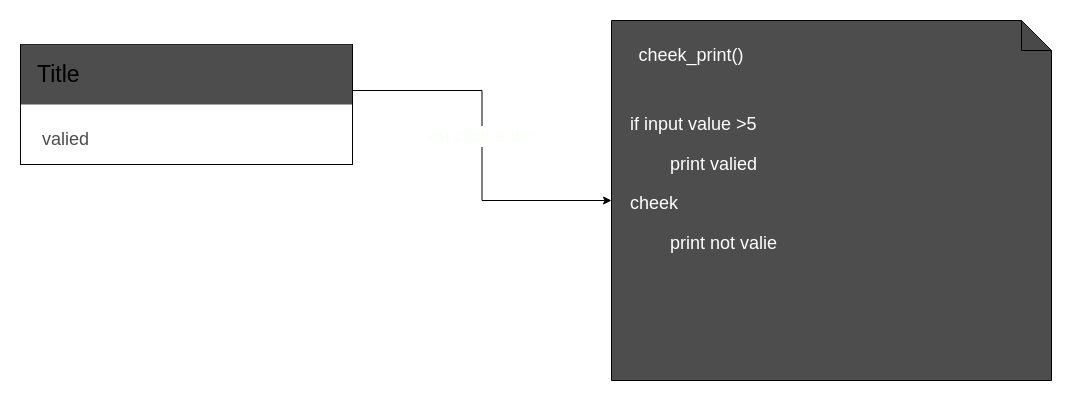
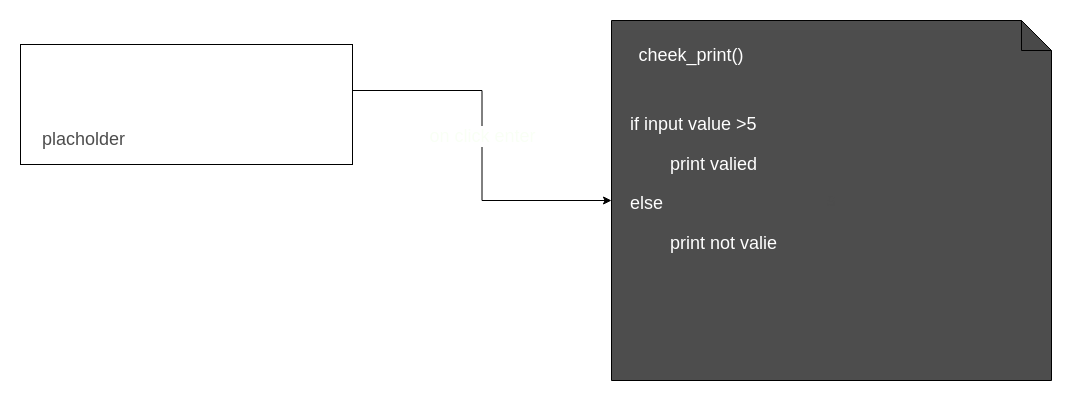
- <mxCell id="3" value="Title" style="text;html=1;strokeColor=none;fillColor=#4D4D4D;align=left;verticalAlign=middle;whiteSpace=wrap;rounded=0;fontSize=23;spacingLeft=14;" parent="1" vertex="1"><mxGeometry x="20.5" y="44" width="331" height="60" as="geometry" /></mxCell>
- <mxCell id="5" value="&lt;font style=&quot;font-size: 18px;&quot; color=&quot;#4d4d4d&quot;&gt;valied&lt;/font&gt;" style="text;html=1;strokeColor=none;fillColor=none;align=left;verticalAlign=middle;whiteSpace=wrap;rounded=0;fontSize=23;spacingLeft=19;" parent="1" vertex="1"><mxGeometry x="21" y="110" width="331" height="54" as="geometry" /></mxCell>
+ <mxCell id="5" value="&lt;font style=&quot;font-size: 18px;&quot; color=&quot;#4d4d4d&quot;&gt;placholder&lt;/font&gt;" style="text;html=1;strokeColor=none;fillColor=none;align=left;verticalAlign=middle;whiteSpace=wrap;rounded=0;fontSize=23;spacingLeft=19;" parent="1" vertex="1"><mxGeometry x="21" y="110" width="331" height="54" as="geometry" /></mxCell>
- <mxCell id="8" value="&lt;p style=&quot;line-height: 1.2;&quot;&gt;if input value &amp;gt;5&lt;/p&gt;&lt;p style=&quot;line-height: 1.2;&quot;&gt;&lt;span style=&quot;white-space: pre;&quot;&gt;&#09;&lt;/span&gt;print valied&lt;br&gt;&lt;/p&gt;&lt;p style=&quot;line-height: 1.2;&quot;&gt;cheek&lt;/p&gt;&lt;p style=&quot;line-height: 1.2;&quot;&gt;&lt;span style=&quot;white-space: pre;&quot;&gt;&#09;&lt;/span&gt;print not valie&lt;br&gt;&lt;/p&gt;" style="text;html=1;strokeColor=none;fillColor=none;align=left;verticalAlign=top;whiteSpace=wrap;rounded=0;fontSize=18;fontColor=#FFFFFF;labelPosition=center;verticalLabelPosition=middle;spacingLeft=17;" parent="1" vertex="1"><mxGeometry x="611" y="89" width="440" height="201" as="geometry" /></mxCell>
+ <mxCell id="8" value="&lt;p style=&quot;line-height: 1.2;&quot;&gt;if input value &amp;gt;5&lt;/p&gt;&lt;p style=&quot;line-height: 1.2;&quot;&gt;&lt;span style=&quot;white-space: pre;&quot;&gt;&#09;&lt;/span&gt;print valied&lt;br&gt;&lt;/p&gt;&lt;p style=&quot;line-height: 1.2;&quot;&gt;else&lt;/p&gt;&lt;p style=&quot;line-height: 1.2;&quot;&gt;&lt;span style=&quot;white-space: pre;&quot;&gt;&#09;&lt;/span&gt;print not valie&lt;br&gt;&lt;/p&gt;" style="text;html=1;strokeColor=none;fillColor=none;align=left;verticalAlign=top;whiteSpace=wrap;rounded=0;fontSize=18;fontColor=#FFFFFF;labelPosition=center;verticalLabelPosition=middle;spacingLeft=17;" parent="1" vertex="1"><mxGeometry x="611" y="89" width="440" height="201" as="geometry" /></mxCell>
